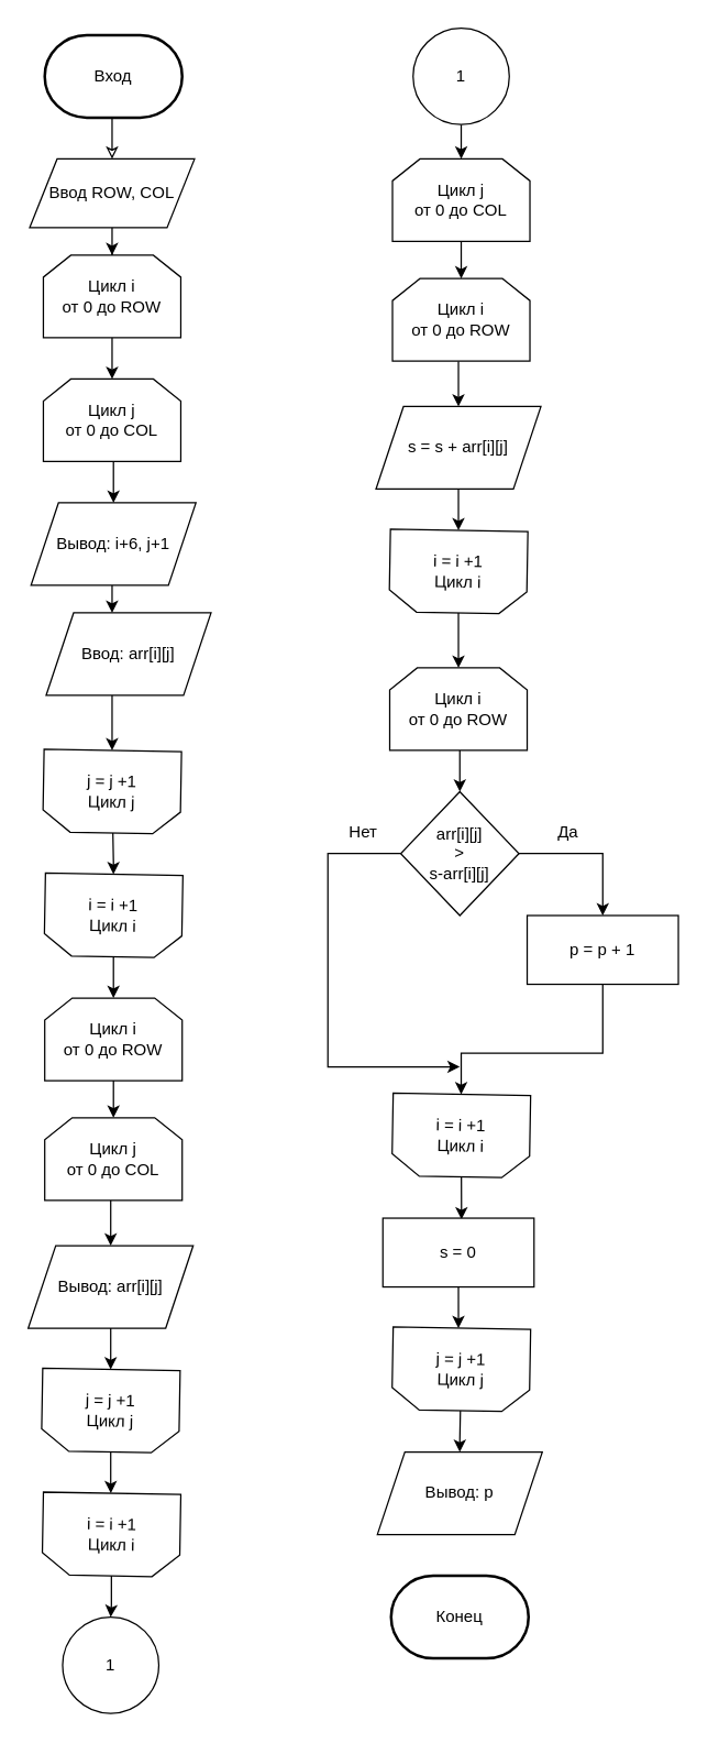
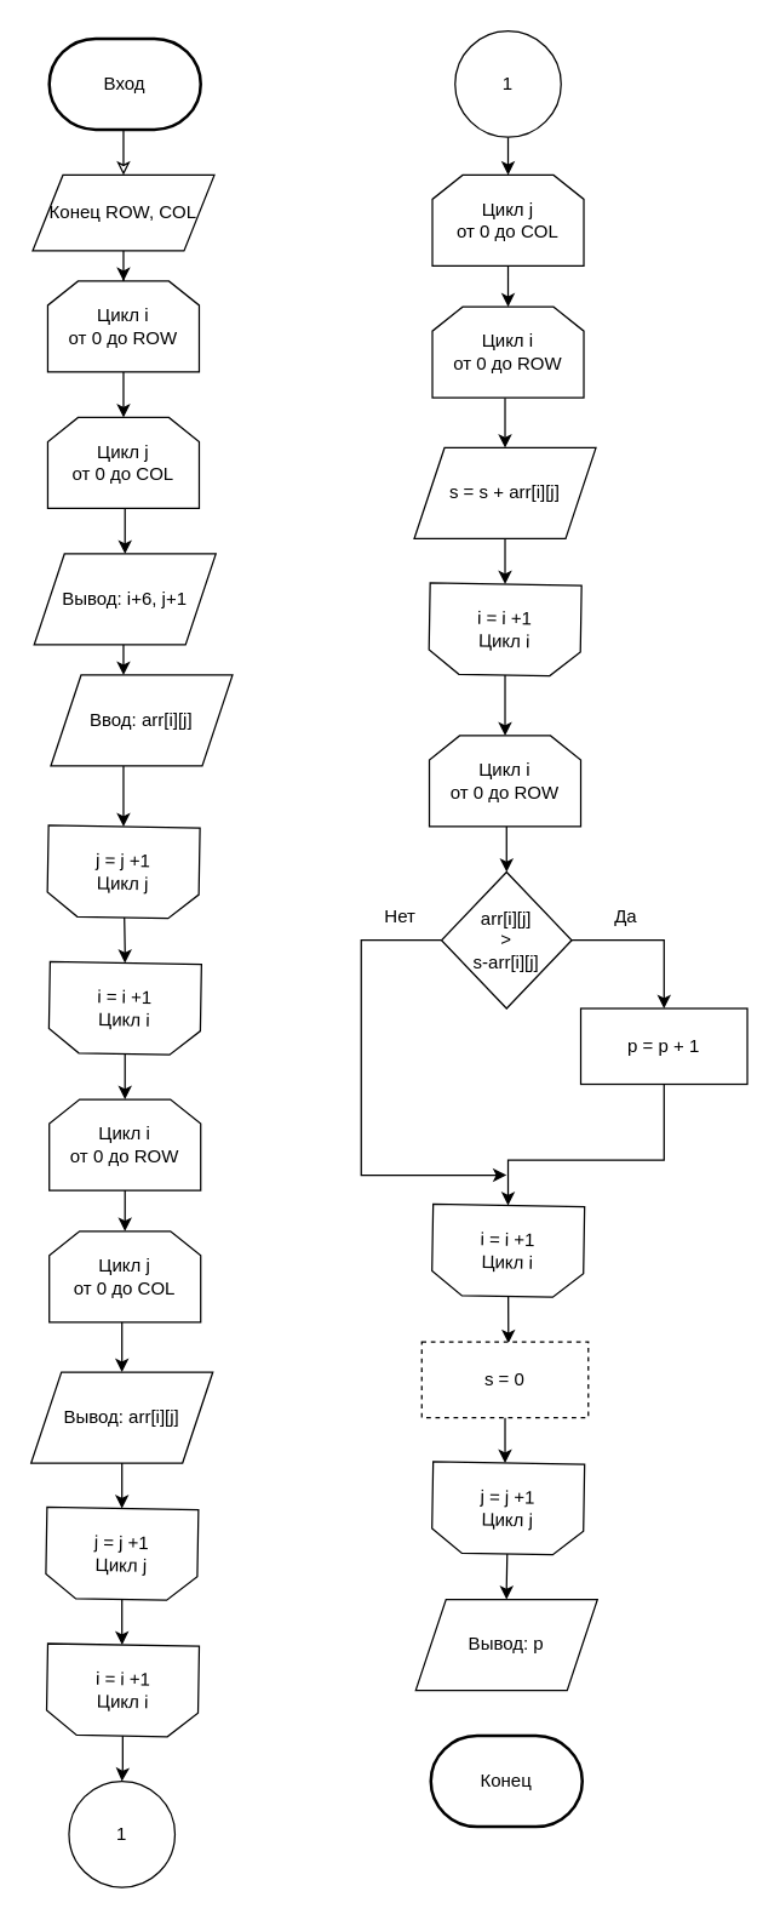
- <mxCell id="5" value="Ввод ROW, COL" style="shape=parallelogram;perimeter=parallelogramPerimeter;whiteSpace=wrap;html=1;fixedSize=1;" parent="1" vertex="1"><mxGeometry x="21" y="115" width="120" height="50" as="geometry" /></mxCell>
+ <mxCell id="5" value="Конец ROW, COL" style="shape=parallelogram;perimeter=parallelogramPerimeter;whiteSpace=wrap;html=1;fixedSize=1;" parent="1" vertex="1"><mxGeometry x="21" y="115" width="120" height="50" as="geometry" /></mxCell>
- <mxCell id="53" value="s = 0" style="rounded=0;whiteSpace=wrap;html=1;" vertex="1" parent="1"><mxGeometry x="278" y="885" width="110" height="50" as="geometry" /></mxCell>
+ <mxCell id="53" value="s = 0" style="rounded=0;whiteSpace=wrap;html=1;dashed=1;" vertex="1" parent="1"><mxGeometry x="278" y="885" width="110" height="50" as="geometry" /></mxCell>
